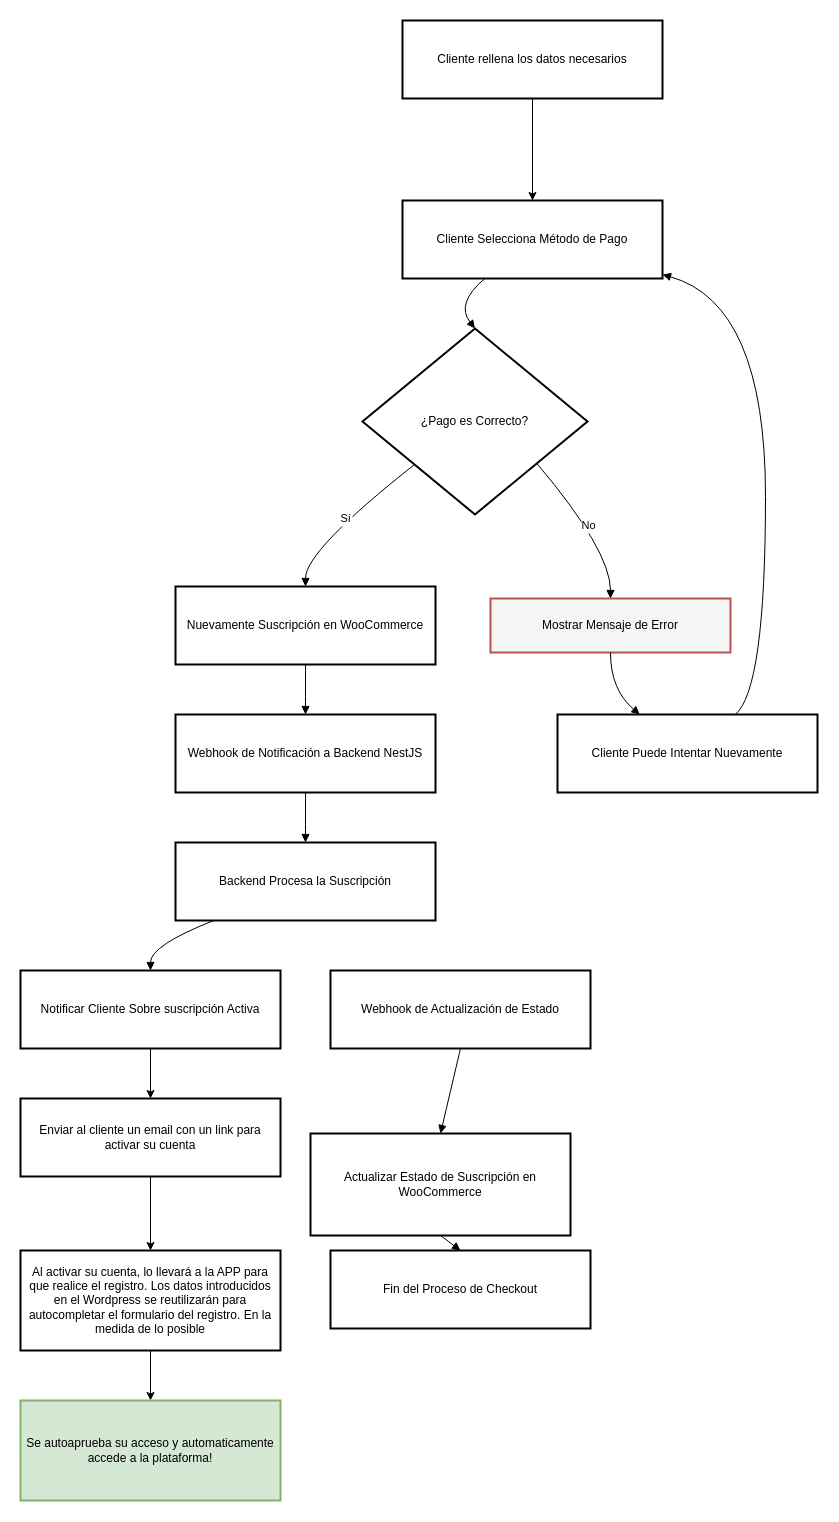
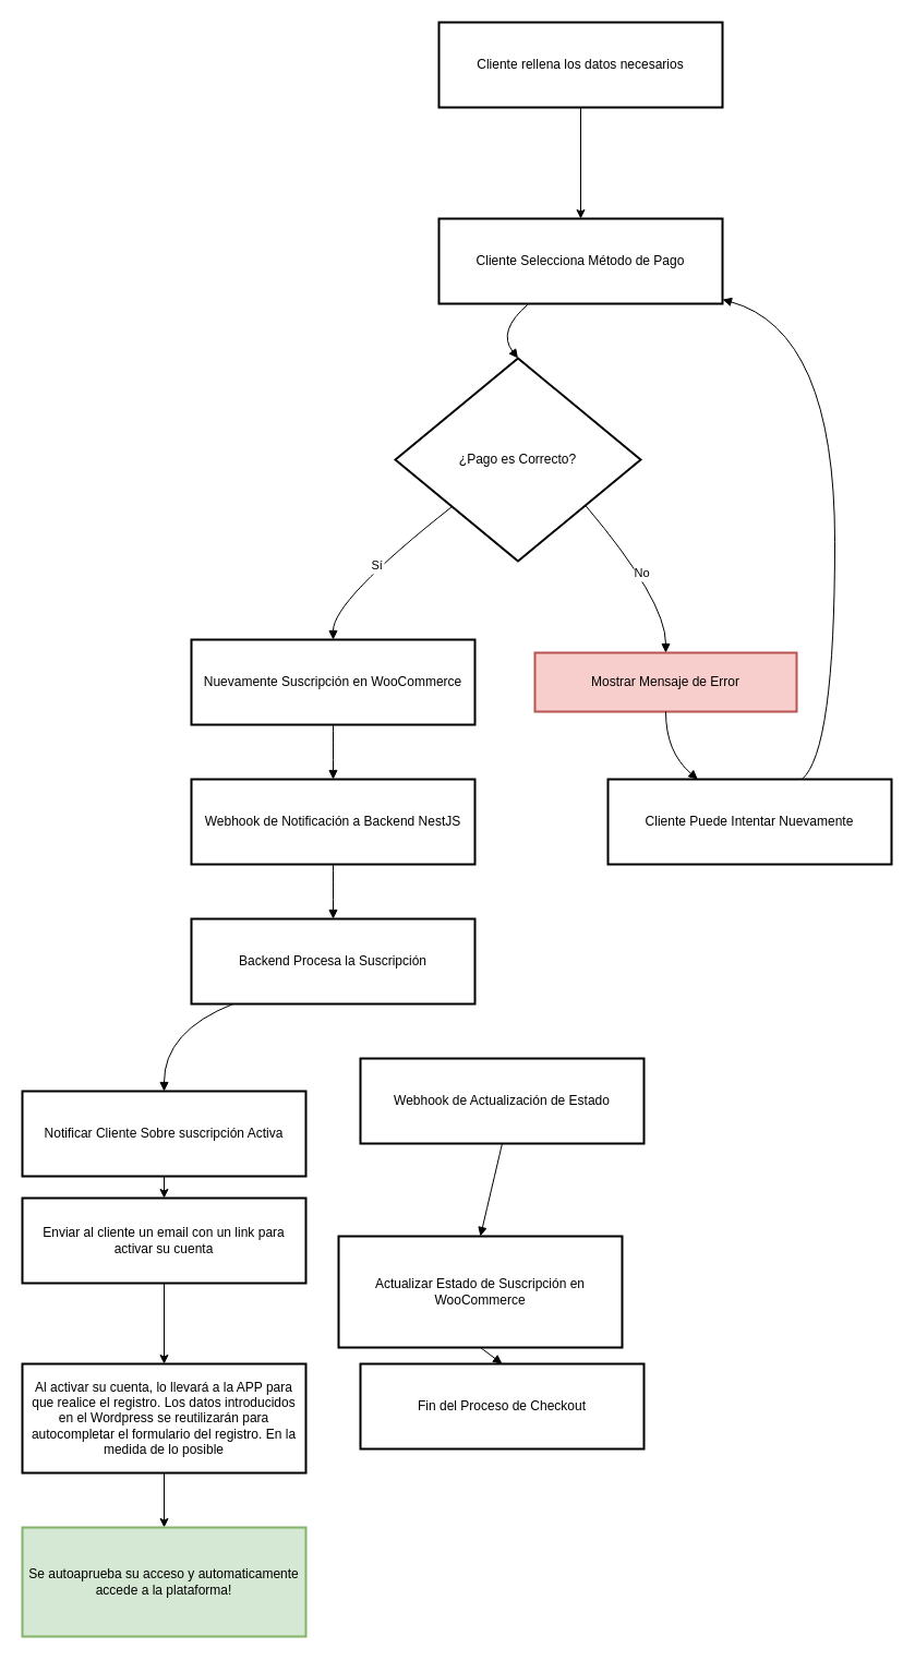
- <mxCell id="5" value="Mostrar Mensaje de Error" style="whiteSpace=wrap;strokeWidth=2;fillColor=#f5f5f5;strokeColor=#b85450;" vertex="1" parent="1"><mxGeometry x="490" y="598" width="240" height="54" as="geometry" /></mxCell>
+ <mxCell id="5" value="Mostrar Mensaje de Error" style="whiteSpace=wrap;strokeWidth=2;fillColor=#f8cecc;strokeColor=#b85450;" vertex="1" parent="1"><mxGeometry x="490" y="598" width="240" height="54" as="geometry" /></mxCell>
- <mxCell id="9" value="Notificar Cliente Sobre suscripción Activa" style="whiteSpace=wrap;strokeWidth=2;" vertex="1" parent="1"><mxGeometry x="20" y="970" width="260" height="78" as="geometry" /></mxCell>
+ <mxCell id="9" value="Notificar Cliente Sobre suscripción Activa" style="whiteSpace=wrap;strokeWidth=2;" vertex="1" parent="1"><mxGeometry x="20" y="1000" width="260" height="78" as="geometry" /></mxCell>
